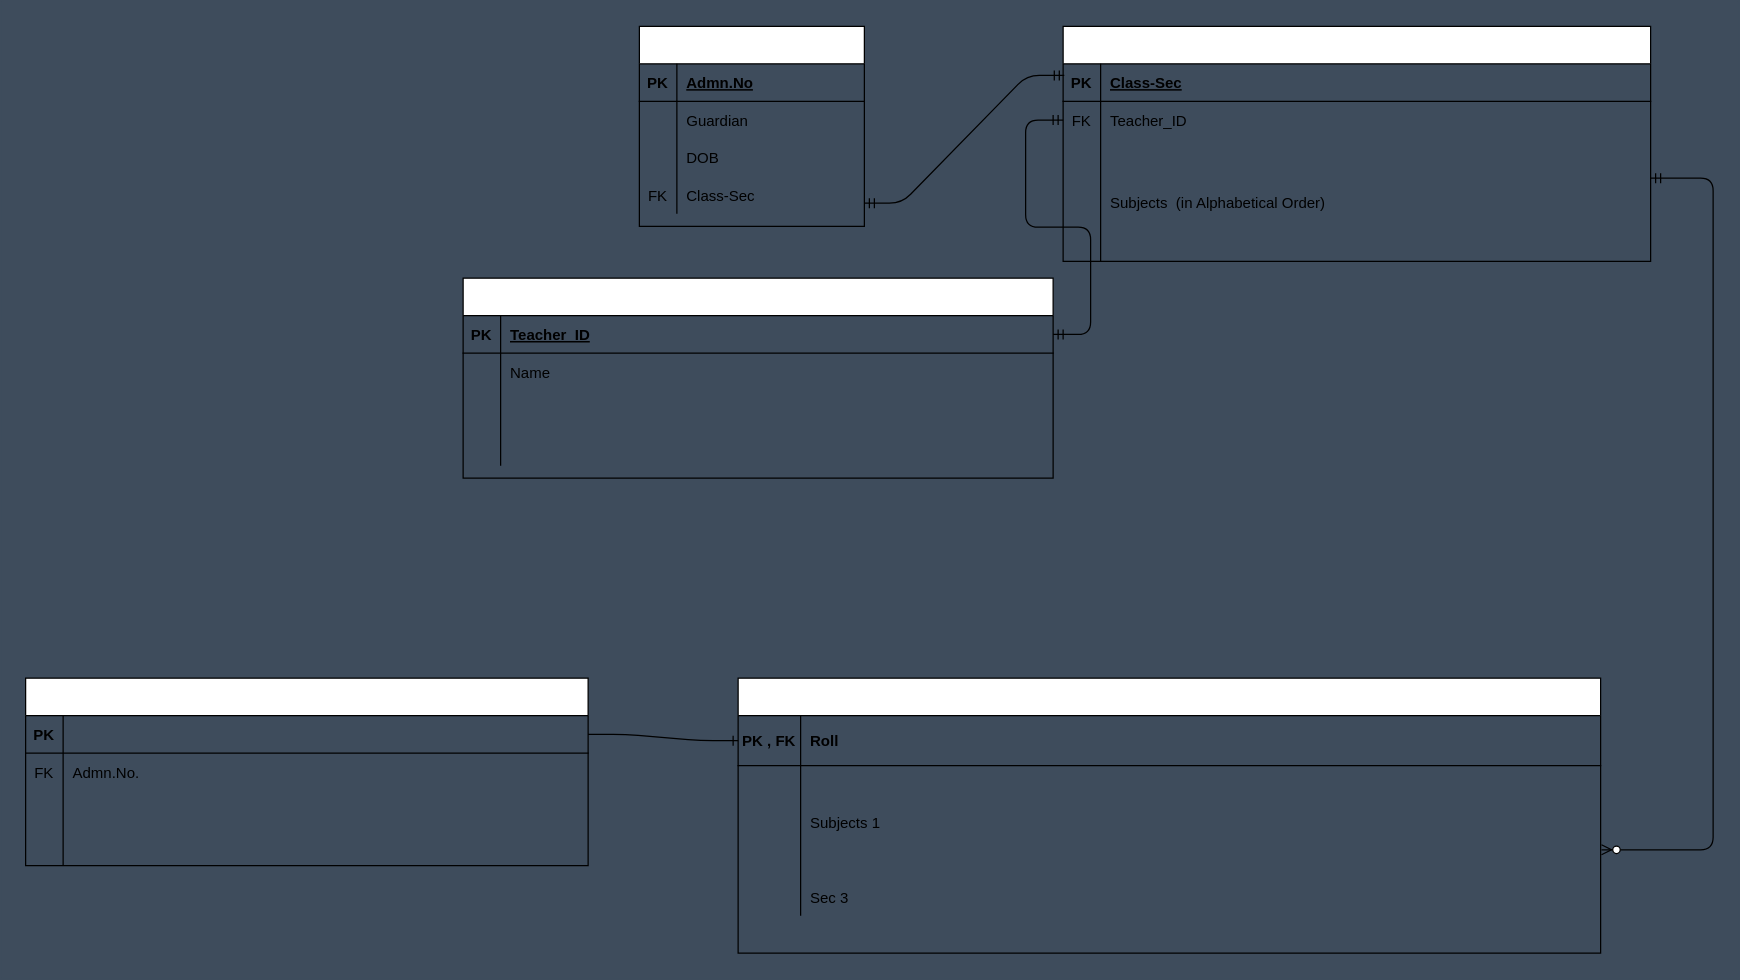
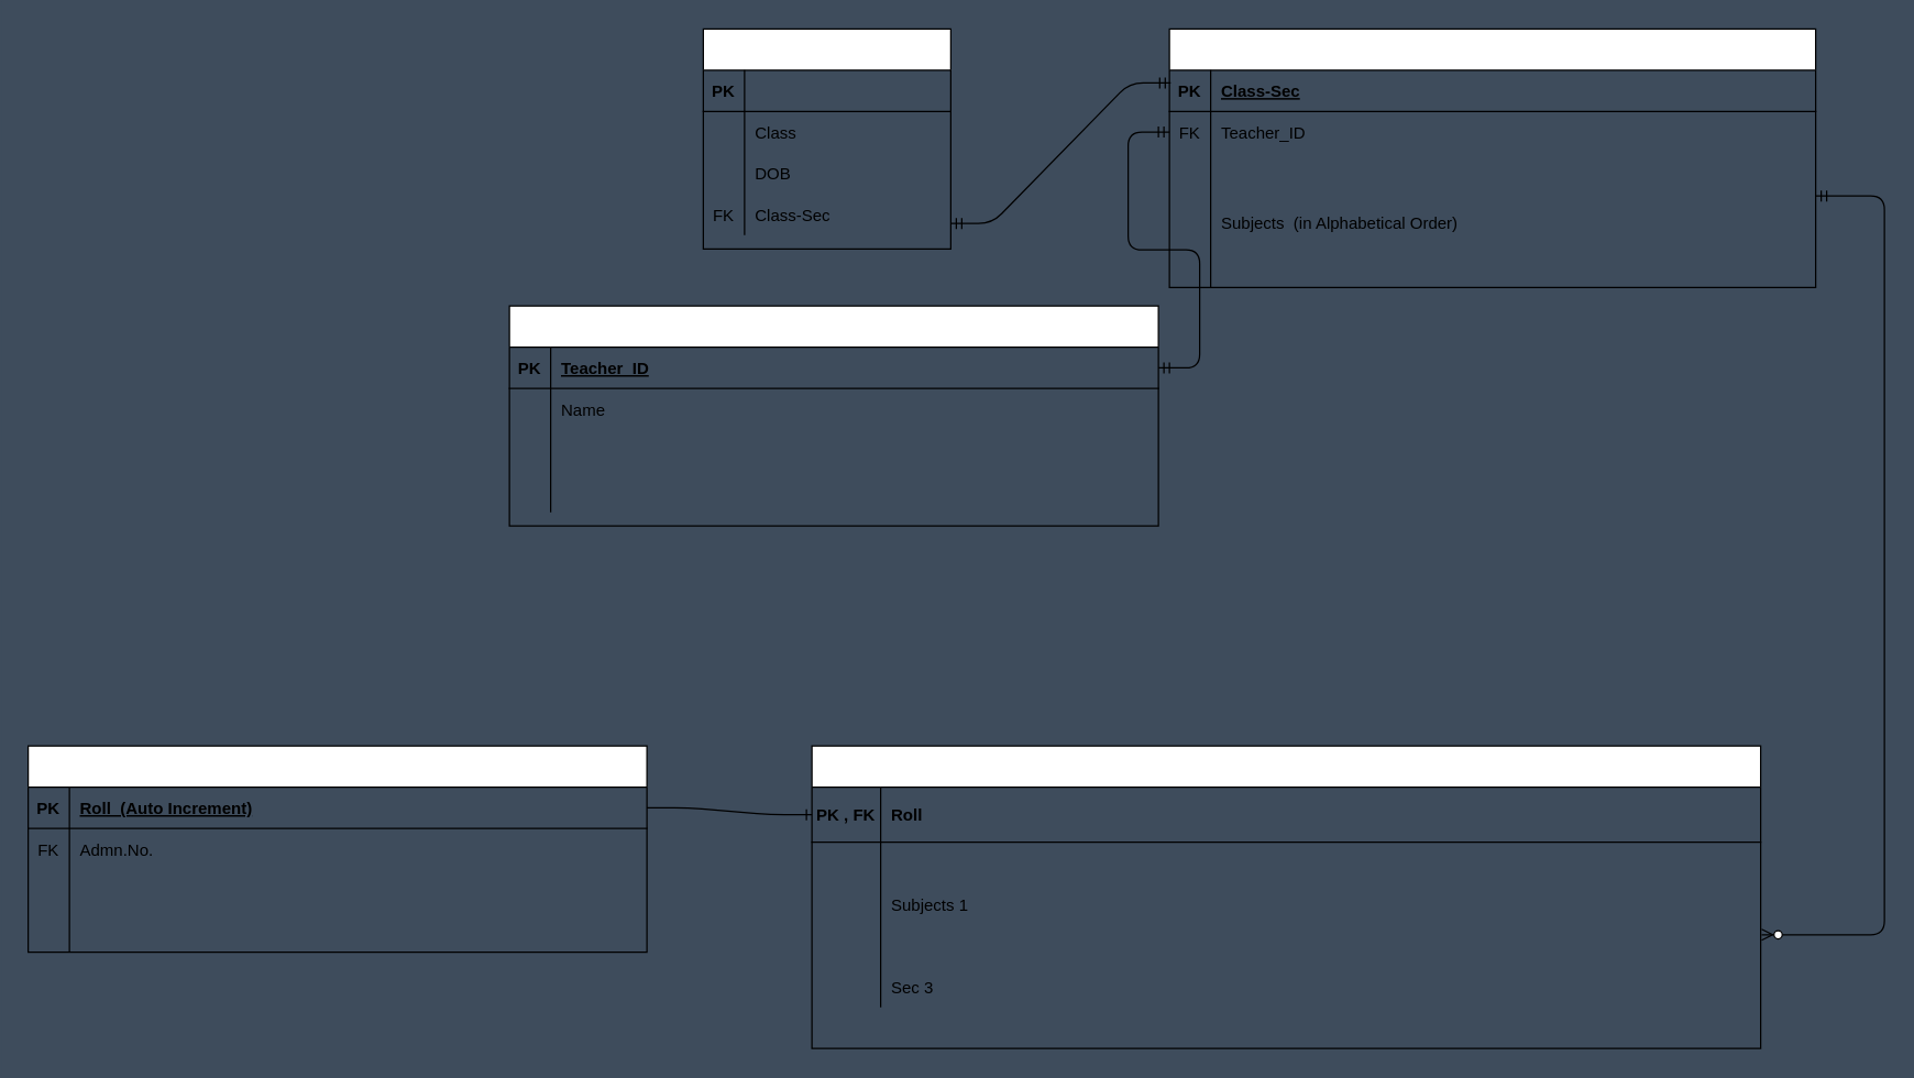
- <mxCell id="5" value="Admn.No" style="shape=partialRectangle;connectable=0;fillColor=none;top=0;left=0;bottom=0;right=0;align=left;spacingLeft=6;fontStyle=5;overflow=hidden;" parent="3" vertex="1"><mxGeometry x="30" width="150" height="30" as="geometry" /></mxCell>
- <mxCell id="8" value="Guardian" style="shape=partialRectangle;connectable=0;fillColor=none;top=0;left=0;bottom=0;right=0;align=left;spacingLeft=6;overflow=hidden;" parent="6" vertex="1"><mxGeometry x="30" width="150" height="30" as="geometry" /></mxCell>
+ <mxCell id="8" value="Class" style="shape=partialRectangle;connectable=0;fillColor=none;top=0;left=0;bottom=0;right=0;align=left;spacingLeft=6;overflow=hidden;" parent="6" vertex="1"><mxGeometry x="30" width="150" height="30" as="geometry" /></mxCell>
- <mxCell id="45" value="Students-18A" style="shape=table;startSize=30;container=1;collapsible=1;childLayout=tableLayout;fixedRows=1;rowLines=0;fontStyle=1;align=center;resizeLast=1;fontColor=#FFFFFF;strokeColor=#000000;" parent="1" vertex="1"><mxGeometry x="20" y="542" width="450" height="150" as="geometry" /></mxCell>
+ <mxCell id="45" value="Students-12A" style="shape=table;startSize=30;container=1;collapsible=1;childLayout=tableLayout;fixedRows=1;rowLines=0;fontStyle=1;align=center;resizeLast=1;fontColor=#FFFFFF;strokeColor=#000000;" parent="1" vertex="1"><mxGeometry x="20" y="542" width="450" height="150" as="geometry" /></mxCell>
+ <mxCell id="48" value="Roll  (Auto Increment)" style="shape=partialRectangle;connectable=0;fillColor=none;top=0;left=0;bottom=0;right=0;align=left;spacingLeft=6;fontStyle=5;overflow=hidden;" parent="46" vertex="1"><mxGeometry x="30" width="420" height="30" as="geometry" /></mxCell>
